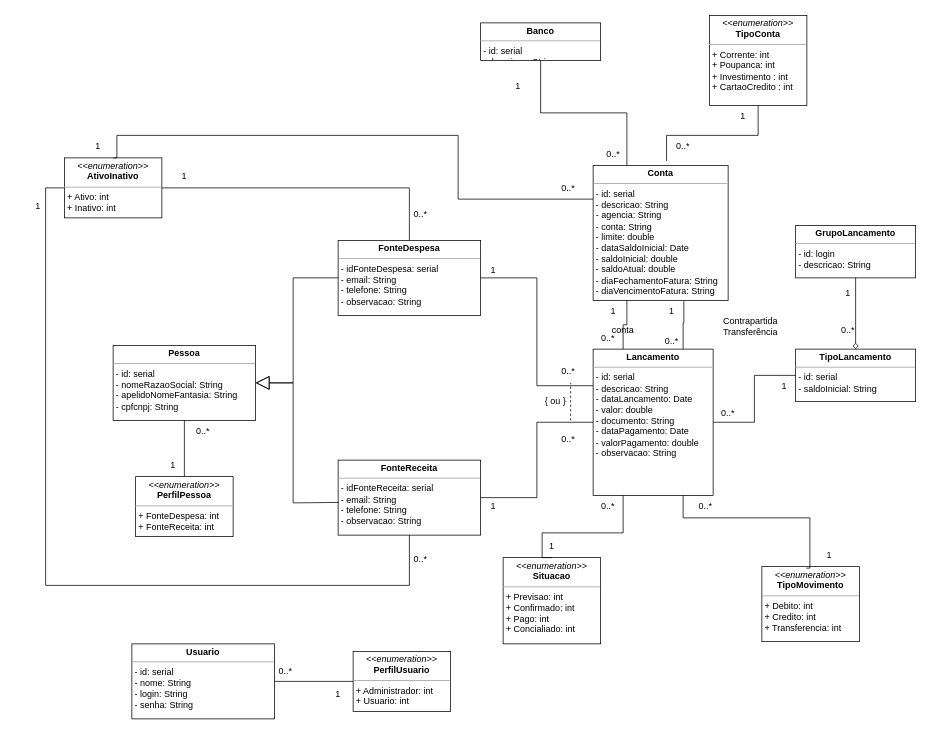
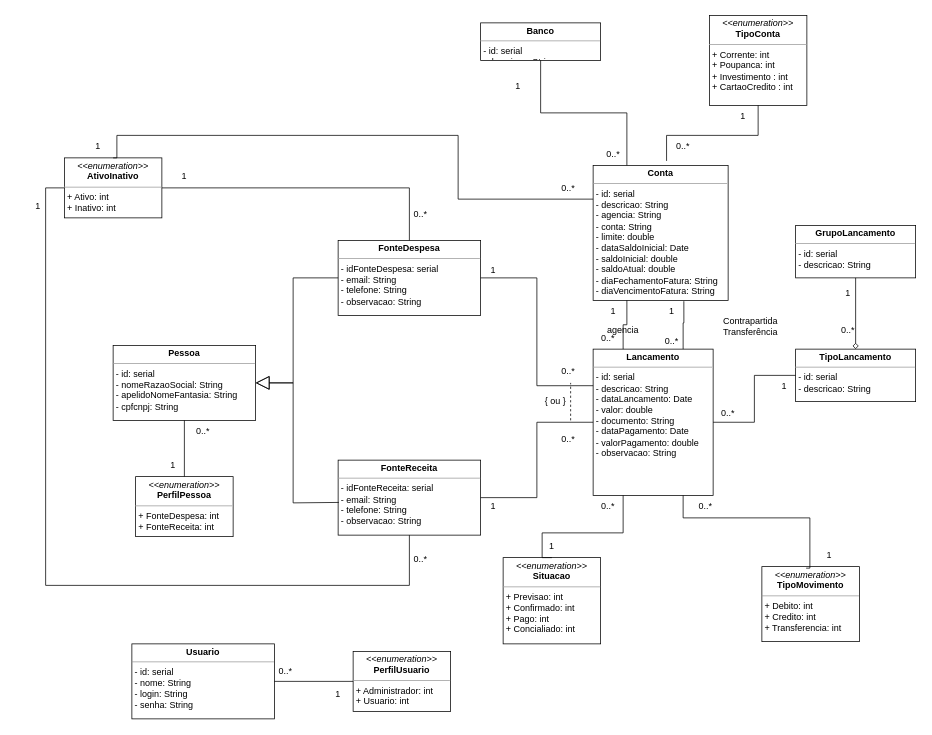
- <mxCell id="23" value="&lt;p style=&quot;margin:0px;margin-top:4px;text-align:center;&quot;&gt;&lt;b&gt;GrupoLancamento&lt;/b&gt;&lt;/p&gt;&lt;hr size=&quot;1&quot;&gt;&lt;p style=&quot;margin:0px;margin-left:4px;&quot;&gt;- id: login&lt;/p&gt;&lt;p style=&quot;margin:0px;margin-left:4px;&quot;&gt;- descricao: String&lt;/p&gt;" style="verticalAlign=top;align=left;overflow=fill;fontSize=12;fontFamily=Helvetica;html=1;" parent="1" vertex="1"><mxGeometry x="1060" y="300" width="160" height="70" as="geometry" /></mxCell>
+ <mxCell id="23" value="&lt;p style=&quot;margin:0px;margin-top:4px;text-align:center;&quot;&gt;&lt;b&gt;GrupoLancamento&lt;/b&gt;&lt;/p&gt;&lt;hr size=&quot;1&quot;&gt;&lt;p style=&quot;margin:0px;margin-left:4px;&quot;&gt;- id: serial&lt;/p&gt;&lt;p style=&quot;margin:0px;margin-left:4px;&quot;&gt;- descricao: String&lt;/p&gt;" style="verticalAlign=top;align=left;overflow=fill;fontSize=12;fontFamily=Helvetica;html=1;" parent="1" vertex="1"><mxGeometry x="1060" y="300" width="160" height="70" as="geometry" /></mxCell>
- <mxCell id="53" value="conta" style="text;html=1;strokeColor=none;fillColor=none;align=center;verticalAlign=middle;whiteSpace=wrap;rounded=0;" vertex="1" parent="1"><mxGeometry x="800" y="425" width="60" height="30" as="geometry" /></mxCell>
+ <mxCell id="53" value="agencia" style="text;html=1;strokeColor=none;fillColor=none;align=center;verticalAlign=middle;whiteSpace=wrap;rounded=0;" vertex="1" parent="1"><mxGeometry x="800" y="425" width="60" height="30" as="geometry" /></mxCell>
- <mxCell id="22" value="&lt;p style=&quot;margin:0px;margin-top:4px;text-align:center;&quot;&gt;&lt;b&gt;TipoLancamento&lt;/b&gt;&lt;/p&gt;&lt;hr size=&quot;1&quot;&gt;&lt;p style=&quot;margin:0px;margin-left:4px;&quot;&gt;- id: serial&lt;/p&gt;&lt;p style=&quot;margin:0px;margin-left:4px;&quot;&gt;- saldoInicial: String&lt;/p&gt;" style="verticalAlign=top;align=left;overflow=fill;fontSize=12;fontFamily=Helvetica;html=1;" parent="1" vertex="1"><mxGeometry x="1060" y="465" width="160" height="70" as="geometry" /></mxCell>
+ <mxCell id="22" value="&lt;p style=&quot;margin:0px;margin-top:4px;text-align:center;&quot;&gt;&lt;b&gt;TipoLancamento&lt;/b&gt;&lt;/p&gt;&lt;hr size=&quot;1&quot;&gt;&lt;p style=&quot;margin:0px;margin-left:4px;&quot;&gt;- id: serial&lt;/p&gt;&lt;p style=&quot;margin:0px;margin-left:4px;&quot;&gt;- descricao: String&lt;/p&gt;" style="verticalAlign=top;align=left;overflow=fill;fontSize=12;fontFamily=Helvetica;html=1;" parent="1" vertex="1"><mxGeometry x="1060" y="465" width="160" height="70" as="geometry" /></mxCell>
